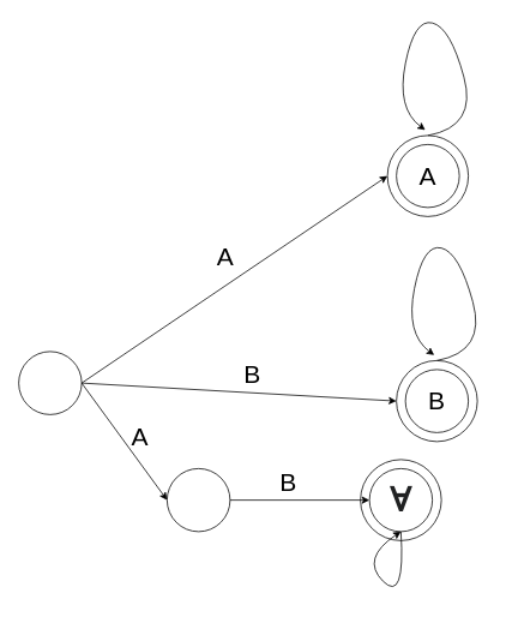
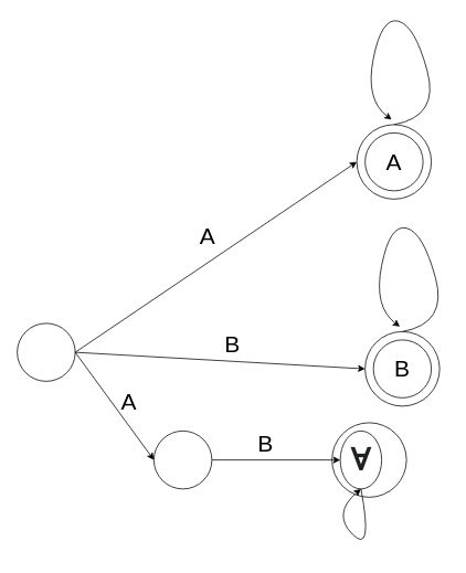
- <mxCell id="19" value="&lt;b style=&quot;color: rgb(32, 33, 34); font-family: sans-serif; text-align: start;&quot;&gt;&lt;font style=&quot;font-size: 36px; background-color: rgb(255, 255, 255);&quot;&gt;Ɐ&lt;/font&gt;&lt;/b&gt;" style="ellipse;whiteSpace=wrap;html=1;aspect=fixed;" parent="1" vertex="1"><mxGeometry x="410" y="520" width="70" height="70" as="geometry" /></mxCell>
+ <mxCell id="19" value="&lt;b style=&quot;color: rgb(32, 33, 34); font-family: sans-serif; text-align: start;&quot;&gt;&lt;font style=&quot;font-size: 36px; background-color: rgb(255, 255, 255);&quot;&gt;Ɐ&lt;/font&gt;&lt;/b&gt;" style="ellipse;whiteSpace=wrap;html=1;aspect=fixed;" parent="1" vertex="1"><mxGeometry x="410" y="520" width="50" height="70" as="geometry" /></mxCell>
